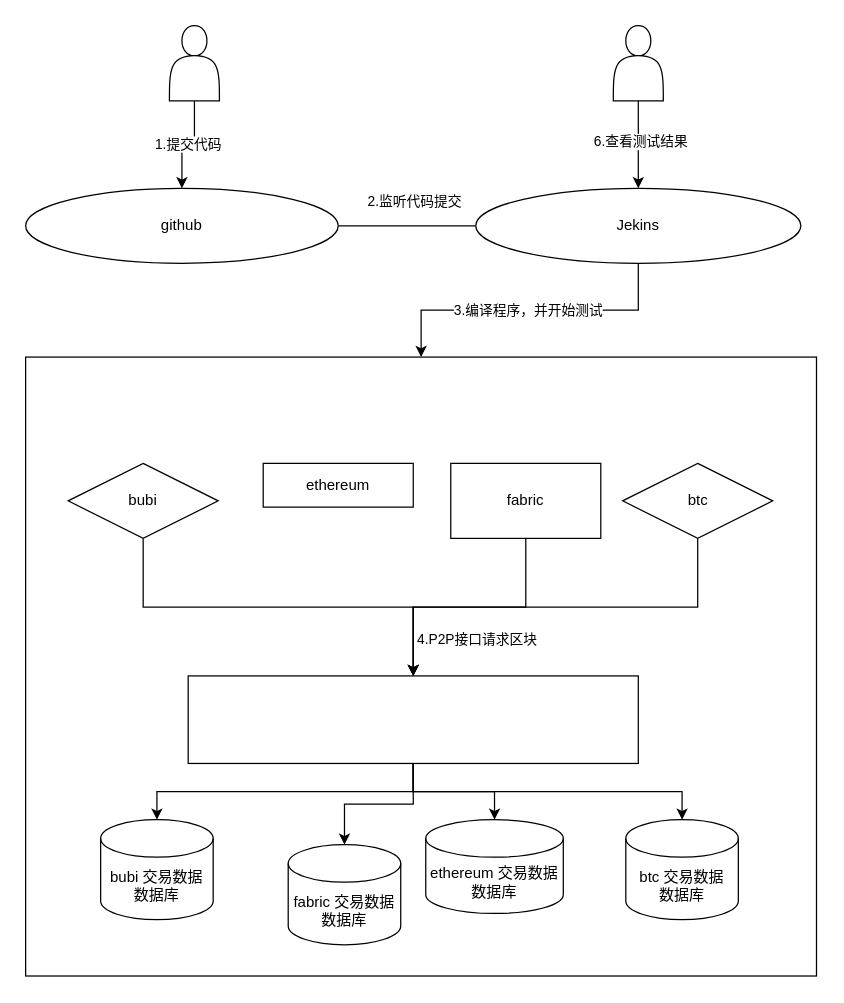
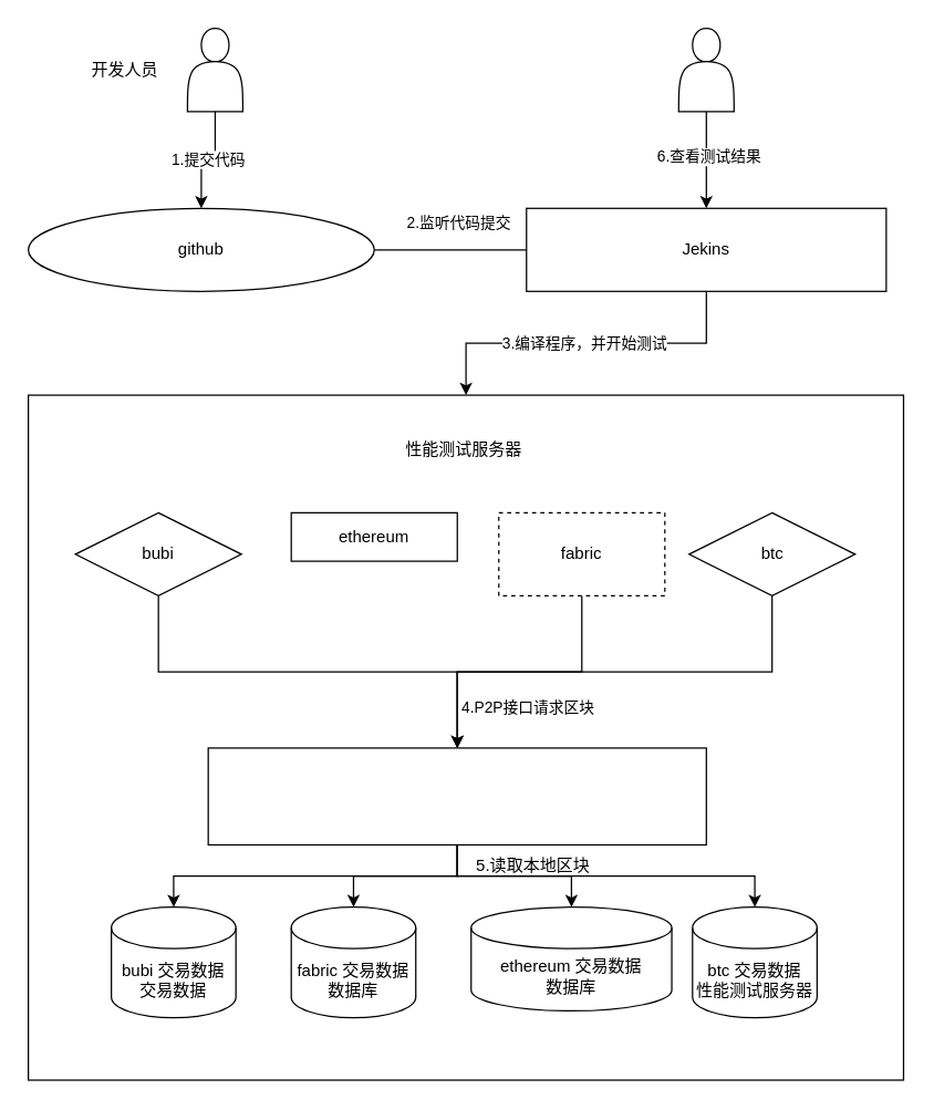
+ <mxCell id="24" value="开发人员" style="text;html=1;strokeColor=none;fillColor=none;align=center;verticalAlign=middle;whiteSpace=wrap;rounded=0;" vertex="1" parent="1"><mxGeometry x="60" y="35" width="60" height="30" as="geometry" /></mxCell>
- <mxCell id="12" value="Jekins" style="ellipse;whiteSpace=wrap;html=1;" vertex="1" parent="1"><mxGeometry x="380" y="150" width="260" height="60" as="geometry" /></mxCell>
+ <mxCell id="12" value="Jekins" style="rounded=0;whiteSpace=wrap;html=1;" vertex="1" parent="1"><mxGeometry x="380" y="150" width="260" height="60" as="geometry" /></mxCell>
+ <mxCell id="28" value="性能测试服务器" style="text;html=1;strokeColor=none;fillColor=none;align=center;verticalAlign=middle;whiteSpace=wrap;rounded=0;" vertex="1" parent="1"><mxGeometry x="280" y="310" width="110" height="30" as="geometry" /></mxCell>
- <mxCell id="18" value="fabric" style="rounded=0;whiteSpace=wrap;html=1;" vertex="1" parent="1"><mxGeometry x="360" y="370" width="120" height="60" as="geometry" /></mxCell>
+ <mxCell id="18" value="fabric" style="rounded=0;whiteSpace=wrap;html=1;dashed=1;" vertex="1" parent="1"><mxGeometry x="360" y="370" width="120" height="60" as="geometry" /></mxCell>
+ <mxCell id="33" value="5.读取本地区块" style="text;html=1;strokeColor=none;fillColor=none;align=center;verticalAlign=middle;whiteSpace=wrap;rounded=0;" vertex="1" parent="1"><mxGeometry x="340" y="610" width="90" height="30" as="geometry" /></mxCell>
- <mxCell id="31" value="ethereum 交易数据&lt;br&gt;数据库" style="shape=cylinder3;whiteSpace=wrap;html=1;boundedLbl=1;backgroundOutline=1;size=15;" vertex="1" parent="1"><mxGeometry x="340" y="655" width="110" height="75" as="geometry" /></mxCell>
+ <mxCell id="31" value="ethereum 交易数据&lt;br&gt;数据库" style="shape=cylinder3;whiteSpace=wrap;html=1;boundedLbl=1;backgroundOutline=1;size=15;" vertex="1" parent="1"><mxGeometry x="340" y="655" width="145" height="75" as="geometry" /></mxCell>
- <mxCell id="29" value="bubi 交易数据&lt;br style=&quot;border-color: var(--border-color);&quot;&gt;数据库" style="shape=cylinder3;whiteSpace=wrap;html=1;boundedLbl=1;backgroundOutline=1;size=15;" vertex="1" parent="1"><mxGeometry x="80" y="655" width="90" height="80" as="geometry" /></mxCell>
+ <mxCell id="29" value="bubi 交易数据&lt;br style=&quot;border-color: var(--border-color);&quot;&gt;交易数据" style="shape=cylinder3;whiteSpace=wrap;html=1;boundedLbl=1;backgroundOutline=1;size=15;" vertex="1" parent="1"><mxGeometry x="80" y="655" width="90" height="80" as="geometry" /></mxCell>
- <mxCell id="32" value="btc 交易数据&lt;br&gt;数据库" style="shape=cylinder3;whiteSpace=wrap;html=1;boundedLbl=1;backgroundOutline=1;size=15;" vertex="1" parent="1"><mxGeometry x="500" y="655" width="90" height="80" as="geometry" /></mxCell>
+ <mxCell id="32" value="btc 交易数据&lt;br&gt;性能测试服务器" style="shape=cylinder3;whiteSpace=wrap;html=1;boundedLbl=1;backgroundOutline=1;size=15;" vertex="1" parent="1"><mxGeometry x="500" y="655" width="90" height="80" as="geometry" /></mxCell>
- <mxCell id="30" value="fabric 交易数据&lt;br&gt;数据库" style="shape=cylinder3;whiteSpace=wrap;html=1;boundedLbl=1;backgroundOutline=1;size=15;" vertex="1" parent="1"><mxGeometry x="230" y="675" width="90" height="80" as="geometry" /></mxCell>
+ <mxCell id="30" value="fabric 交易数据&lt;br&gt;数据库" style="shape=cylinder3;whiteSpace=wrap;html=1;boundedLbl=1;backgroundOutline=1;size=15;" vertex="1" parent="1"><mxGeometry x="210" y="655" width="90" height="80" as="geometry" /></mxCell>
